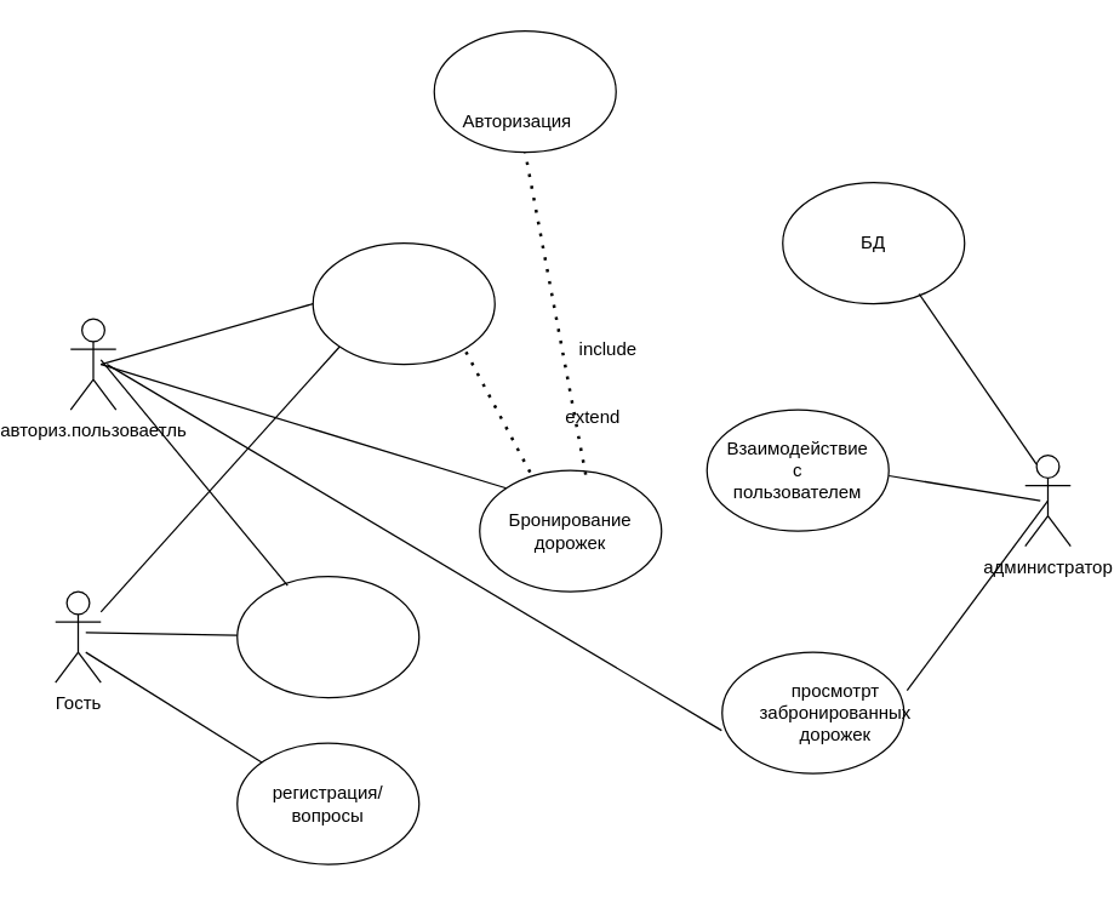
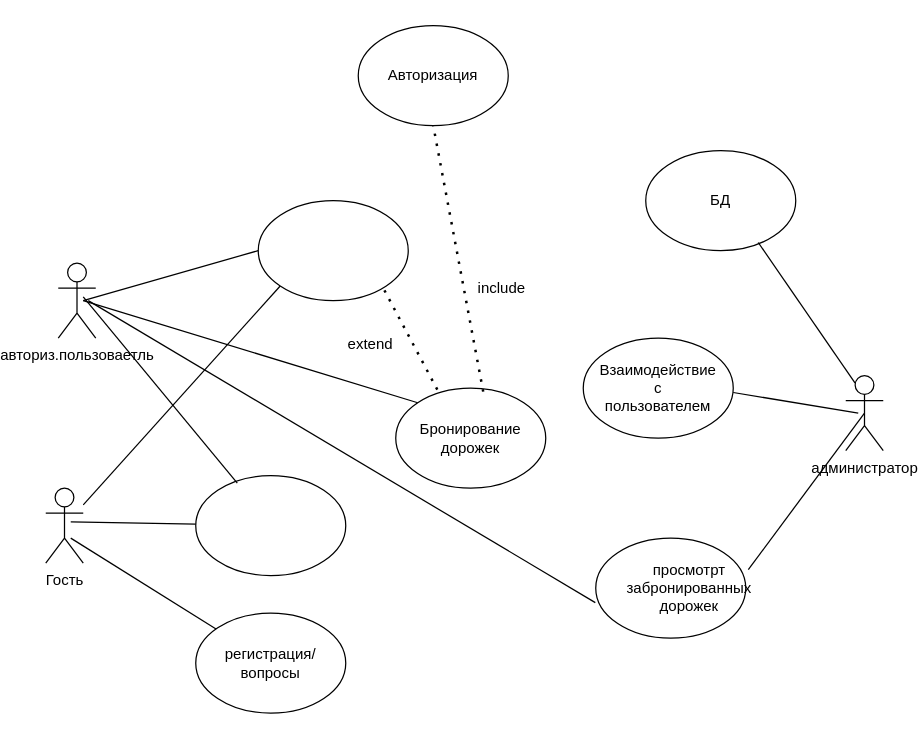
- <mxCell id="3" value="Авторизация" style="text;strokeColor=none;align=center;fillColor=none;html=1;verticalAlign=middle;whiteSpace=wrap;rounded=0;" vertex="1" parent="1"><mxGeometry x="295" y="65" width="60" height="30" as="geometry" /></mxCell>
+ <mxCell id="3" value="Авторизация" style="text;strokeColor=none;align=center;fillColor=none;html=1;verticalAlign=middle;whiteSpace=wrap;rounded=0;" vertex="1" parent="1"><mxGeometry x="300" y="45" width="60" height="30" as="geometry" /></mxCell>
- <mxCell id="25" value="extend" style="text;strokeColor=none;align=center;fillColor=none;html=1;verticalAlign=middle;whiteSpace=wrap;rounded=0;" vertex="1" parent="1"><mxGeometry x="345" y="260" width="60" height="30" as="geometry" /></mxCell>
+ <mxCell id="25" value="extend" style="text;strokeColor=none;align=center;fillColor=none;html=1;verticalAlign=middle;whiteSpace=wrap;rounded=0;" vertex="1" parent="1"><mxGeometry x="250" y="260" width="60" height="30" as="geometry" /></mxCell>
